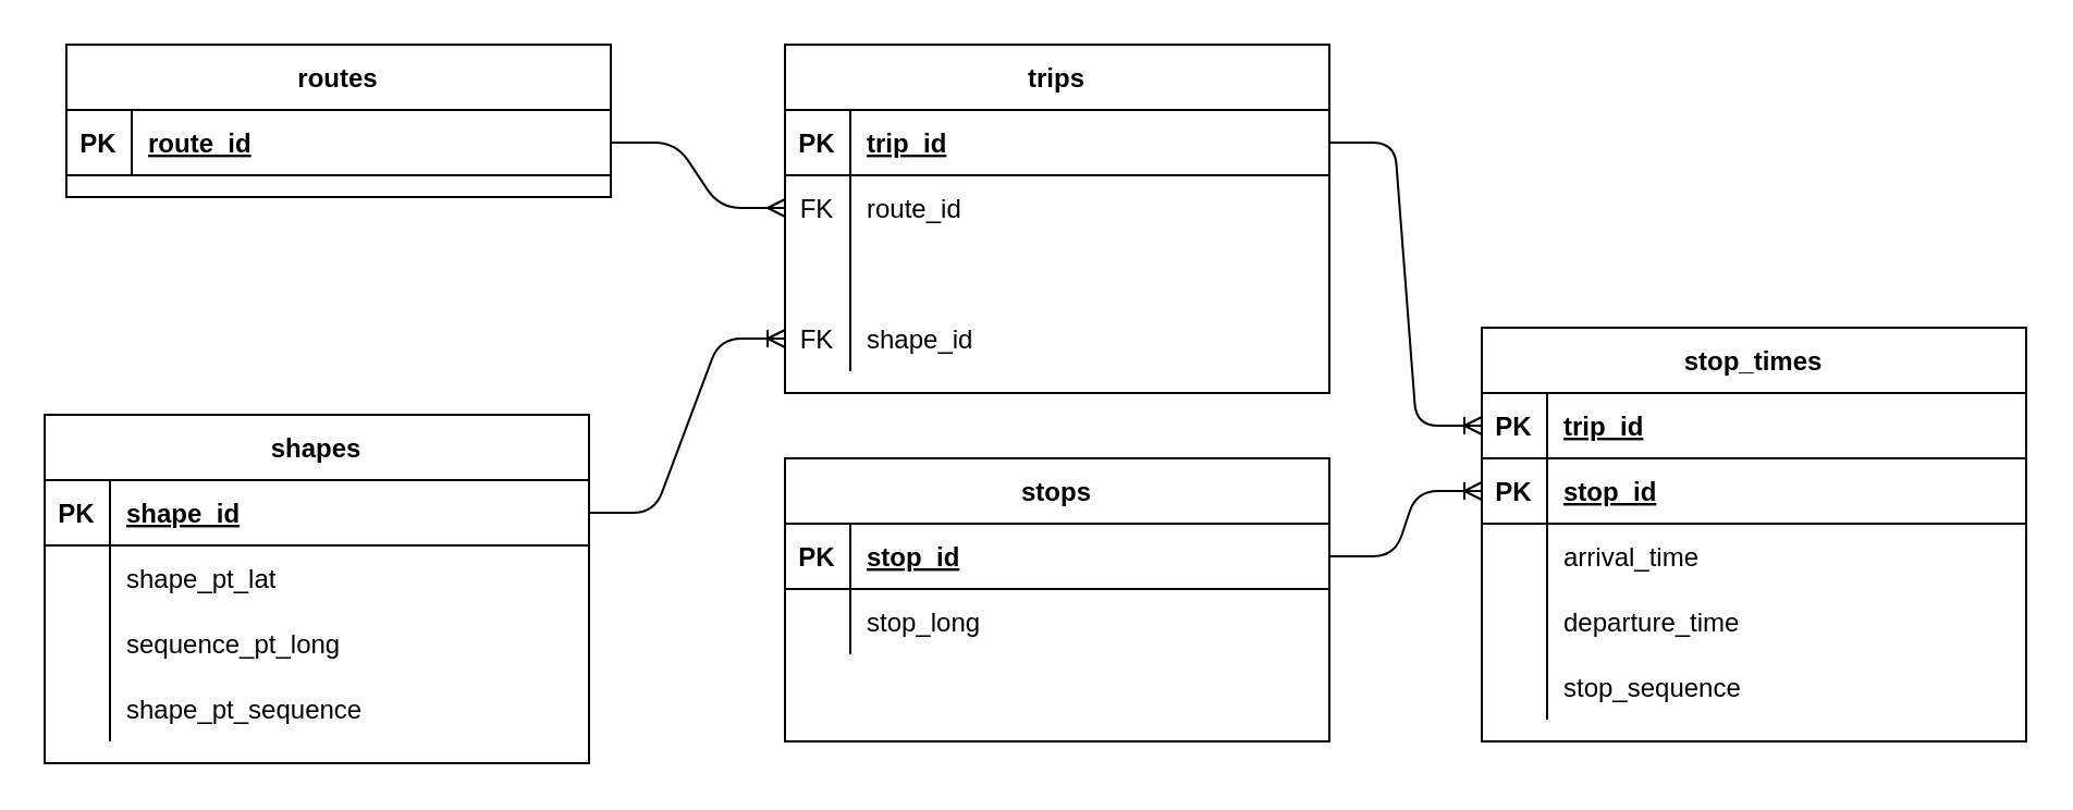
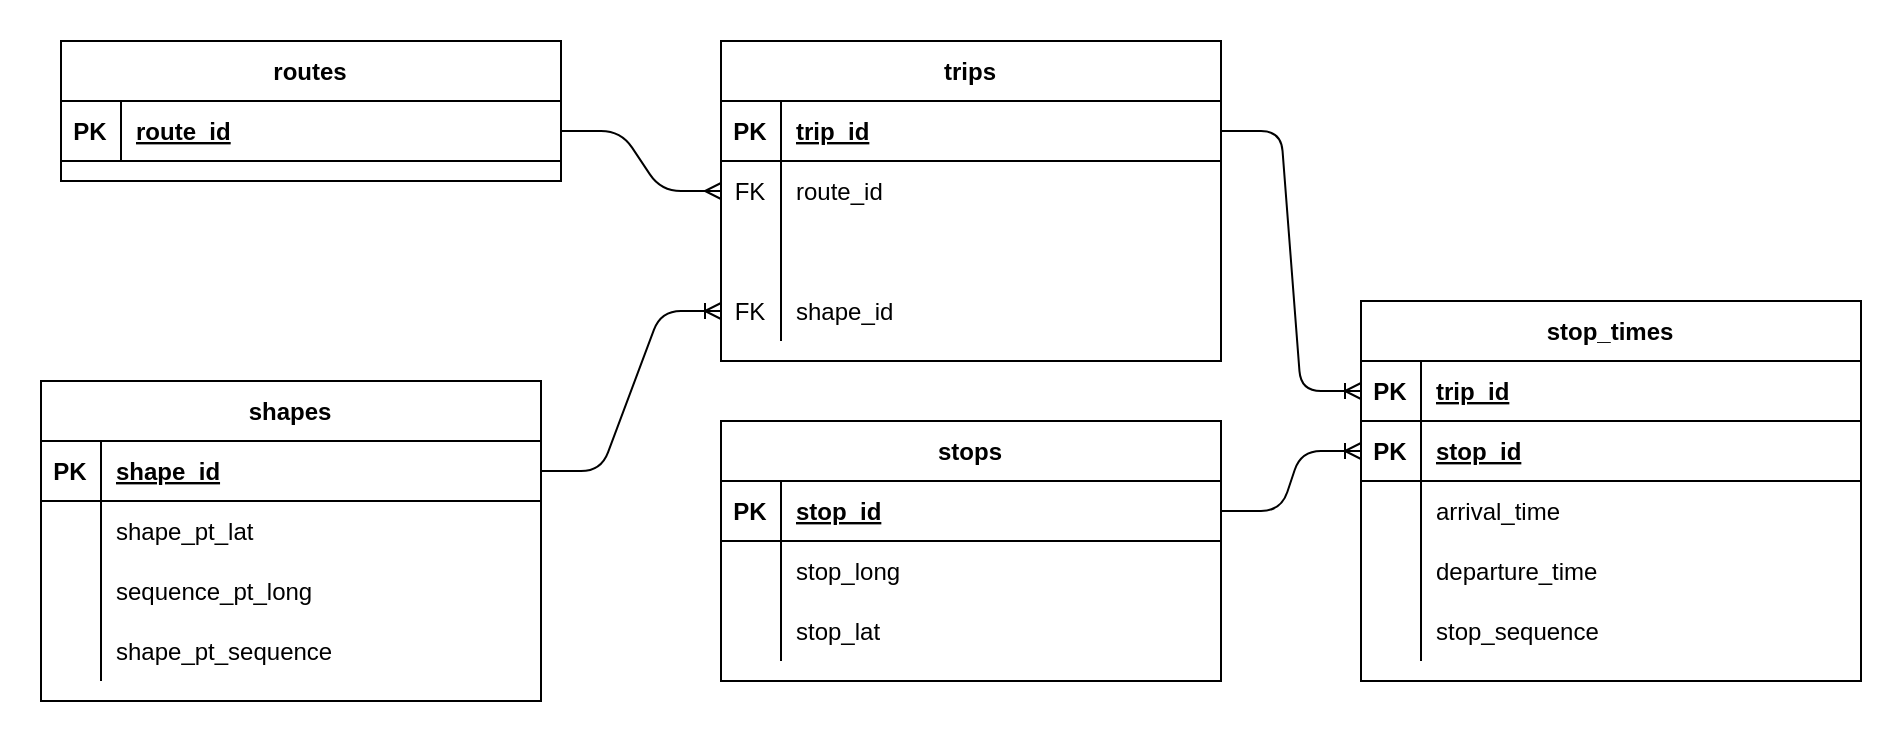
+ <mxCell id="11" value="stop_lat" style="shape=partialRectangle;overflow=hidden;connectable=0;fillColor=none;top=0;left=0;bottom=0;right=0;align=left;spacingLeft=6;" vertex="1" parent="9"><mxGeometry x="30" width="220" height="30" as="geometry" /></mxCell>
